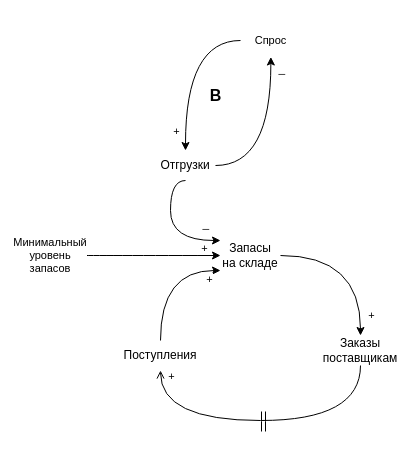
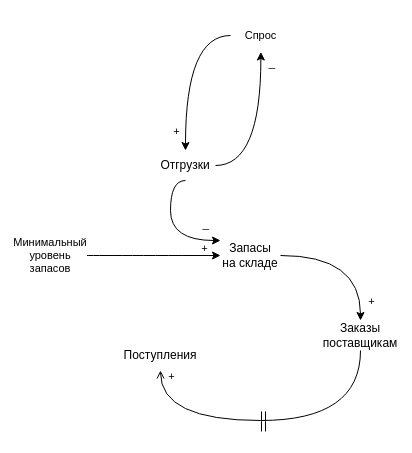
- <mxCell id="16" value="Спрос" style="text;html=1;align=center;verticalAlign=middle;resizable=0;points=[];autosize=1;strokeColor=none;fillColor=none;fontFamily=Helvetica;fontSize=11;fontColor=default;labelBackgroundColor=default;" vertex="1" parent="1"><mxGeometry x="240" y="25" width="60" height="30" as="geometry" /></mxCell>
+ <mxCell id="16" value="Спрос" style="text;html=1;align=center;verticalAlign=middle;resizable=0;points=[];autosize=1;strokeColor=none;fillColor=none;fontFamily=Helvetica;fontSize=11;fontColor=default;labelBackgroundColor=default;" vertex="1" parent="1"><mxGeometry x="230" y="20" width="60" height="30" as="geometry" /></mxCell>
- <mxCell id="22" value="B" style="text;html=1;align=center;verticalAlign=middle;resizable=0;points=[];autosize=1;strokeColor=none;fillColor=none;fontFamily=Helvetica;fontSize=16;fontColor=default;labelBackgroundColor=default;fontStyle=1" vertex="1" parent="1"><mxGeometry x="200" y="80" width="30" height="30" as="geometry" /></mxCell>
- <mxCell id="8" style="edgeStyle=orthogonalEdgeStyle;rounded=0;orthogonalLoop=1;jettySize=auto;html=1;exitX=0.5;exitY=0;exitDx=0;exitDy=0;entryX=0;entryY=1;entryDx=0;entryDy=0;curved=1;" edge="1" parent="1" source="10" target="4"><mxGeometry relative="1" as="geometry"><Array as="points"><mxPoint x="160" y="270" /></Array></mxGeometry></mxCell>
- <mxCell id="9" value="+" style="edgeLabel;html=1;align=center;verticalAlign=middle;resizable=0;points=[];" vertex="1" connectable="0" parent="8"><mxGeometry x="0.721" y="-4" relative="1" as="geometry"><mxPoint x="6" y="4" as="offset" /></mxGeometry></mxCell>
- <mxCell id="7" value="Заказы поставщикам" style="text;html=1;align=center;verticalAlign=middle;whiteSpace=wrap;rounded=0;" vertex="1" parent="1"><mxGeometry x="330" y="335" width="60" height="30" as="geometry" /></mxCell>
+ <mxCell id="7" value="Заказы поставщикам" style="text;html=1;align=center;verticalAlign=middle;whiteSpace=wrap;rounded=0;" vertex="1" parent="1"><mxGeometry x="330" y="320" width="60" height="30" as="geometry" /></mxCell>
